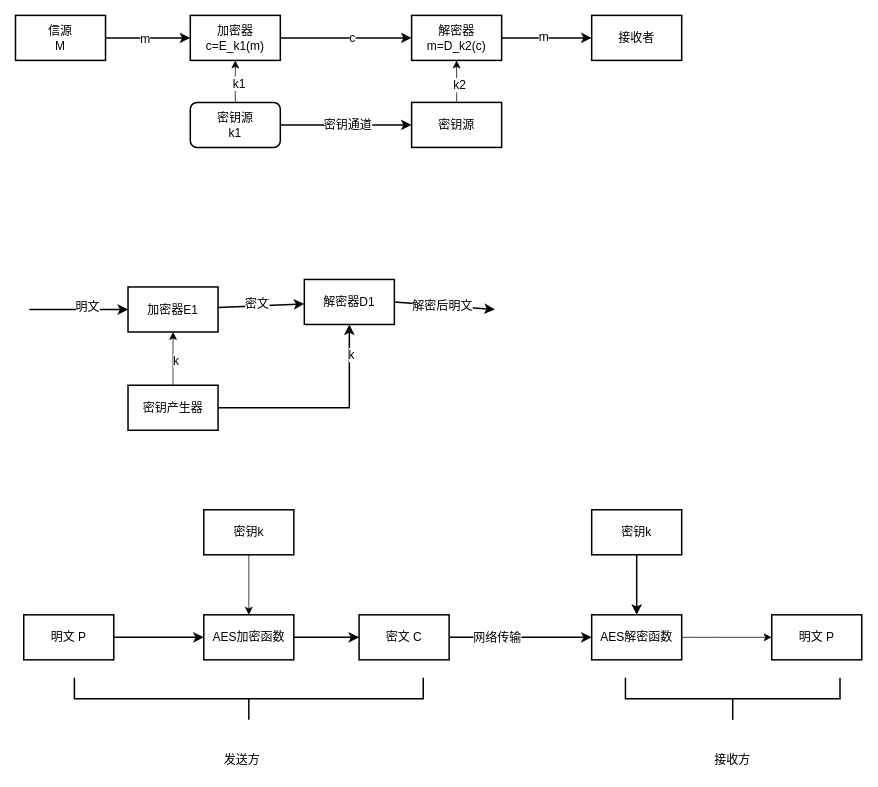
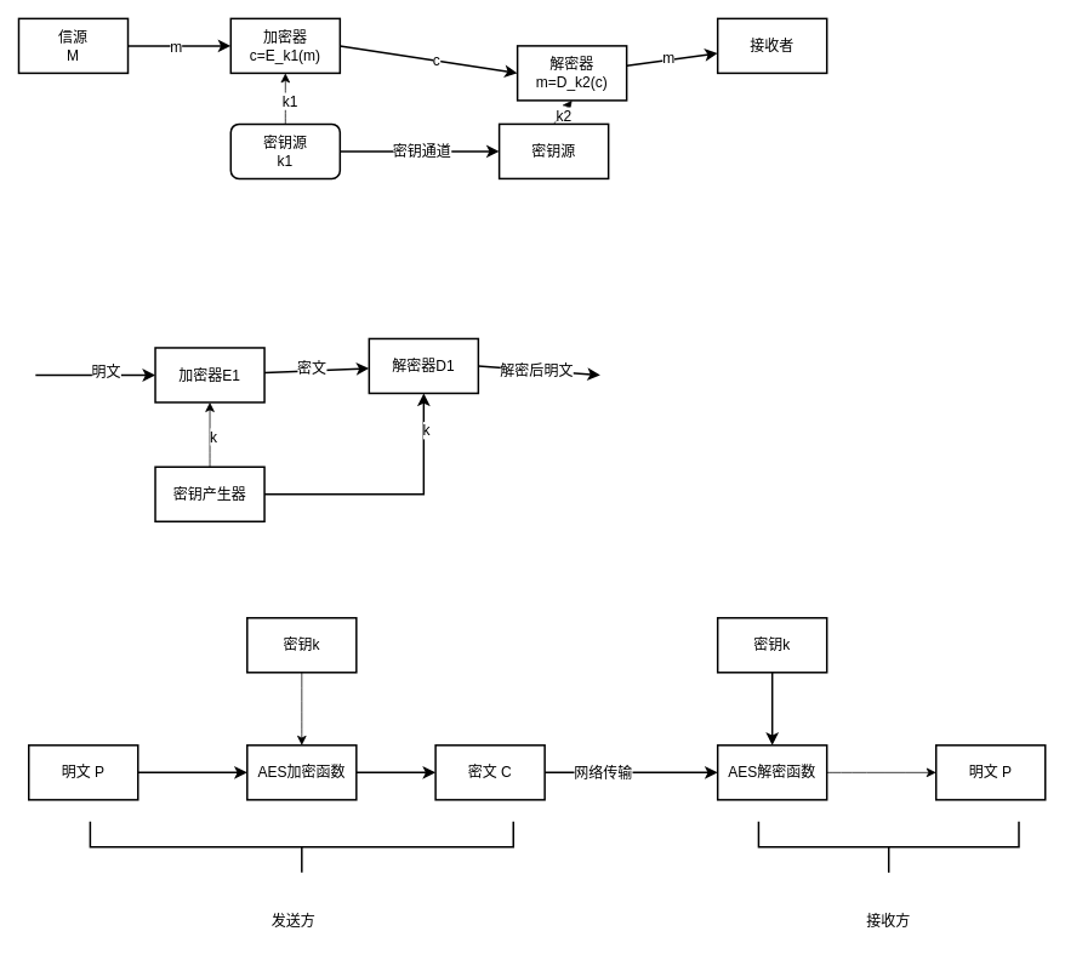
- <mxCell id="15" value="解密器&lt;div style=&quot;font-size: 16px;&quot;&gt;m=D_k2(c)&lt;/div&gt;" style="rounded=0;whiteSpace=wrap;html=1;fontSize=16;strokeWidth=2;" vertex="1" parent="1"><mxGeometry x="548" y="20" width="120" height="60" as="geometry" /></mxCell>
+ <mxCell id="15" value="解密器&lt;div style=&quot;font-size: 16px;&quot;&gt;m=D_k2(c)&lt;/div&gt;" style="rounded=0;whiteSpace=wrap;html=1;fontSize=16;strokeWidth=2;" vertex="1" parent="1"><mxGeometry x="568" y="50" width="120" height="60" as="geometry" /></mxCell>
